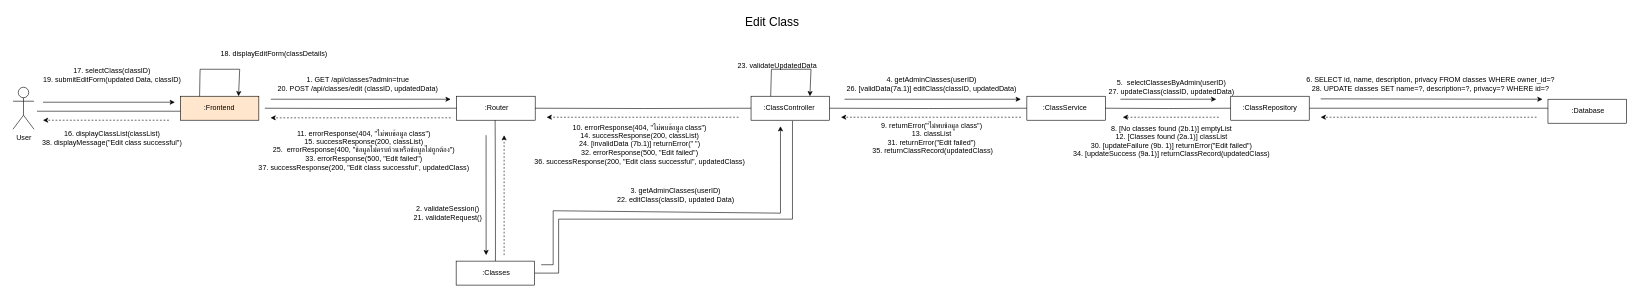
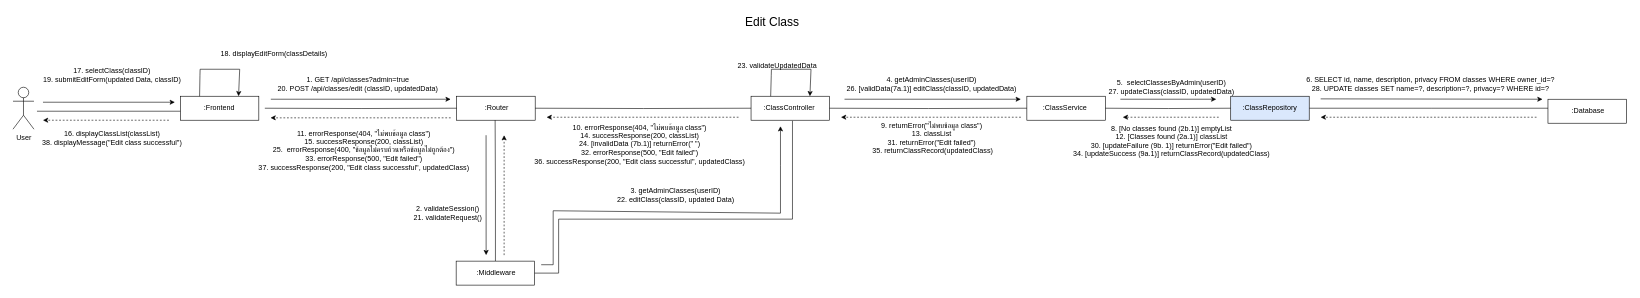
- <mxCell id="4" value=":Frontend" style="rounded=0;whiteSpace=wrap;html=1;fillColor=#ffe6cc;" vertex="1" parent="1"><mxGeometry x="299.18" y="160" width="130.91" height="40" as="geometry" /></mxCell>
+ <mxCell id="4" value=":Frontend" style="rounded=0;whiteSpace=wrap;html=1;" vertex="1" parent="1"><mxGeometry x="299.18" y="160" width="130.91" height="40" as="geometry" /></mxCell>
- <mxCell id="18" value=":ClassRepository" style="rounded=0;whiteSpace=wrap;html=1;" vertex="1" parent="1"><mxGeometry x="2051" y="160" width="130.91" height="40" as="geometry" /></mxCell>
+ <mxCell id="18" value=":ClassRepository" style="rounded=0;whiteSpace=wrap;html=1;fillColor=#dae8fc;" vertex="1" parent="1"><mxGeometry x="2051" y="160" width="130.91" height="40" as="geometry" /></mxCell>
- <mxCell id="33" value="&amp;nbsp;:Classes" style="rounded=0;whiteSpace=wrap;html=1;" vertex="1" parent="1"><mxGeometry x="759.18" y="435" width="130.91" height="40" as="geometry" /></mxCell>
+ <mxCell id="33" value="&amp;nbsp;:Middleware" style="rounded=0;whiteSpace=wrap;html=1;" vertex="1" parent="1"><mxGeometry x="759.18" y="435" width="130.91" height="40" as="geometry" /></mxCell>
